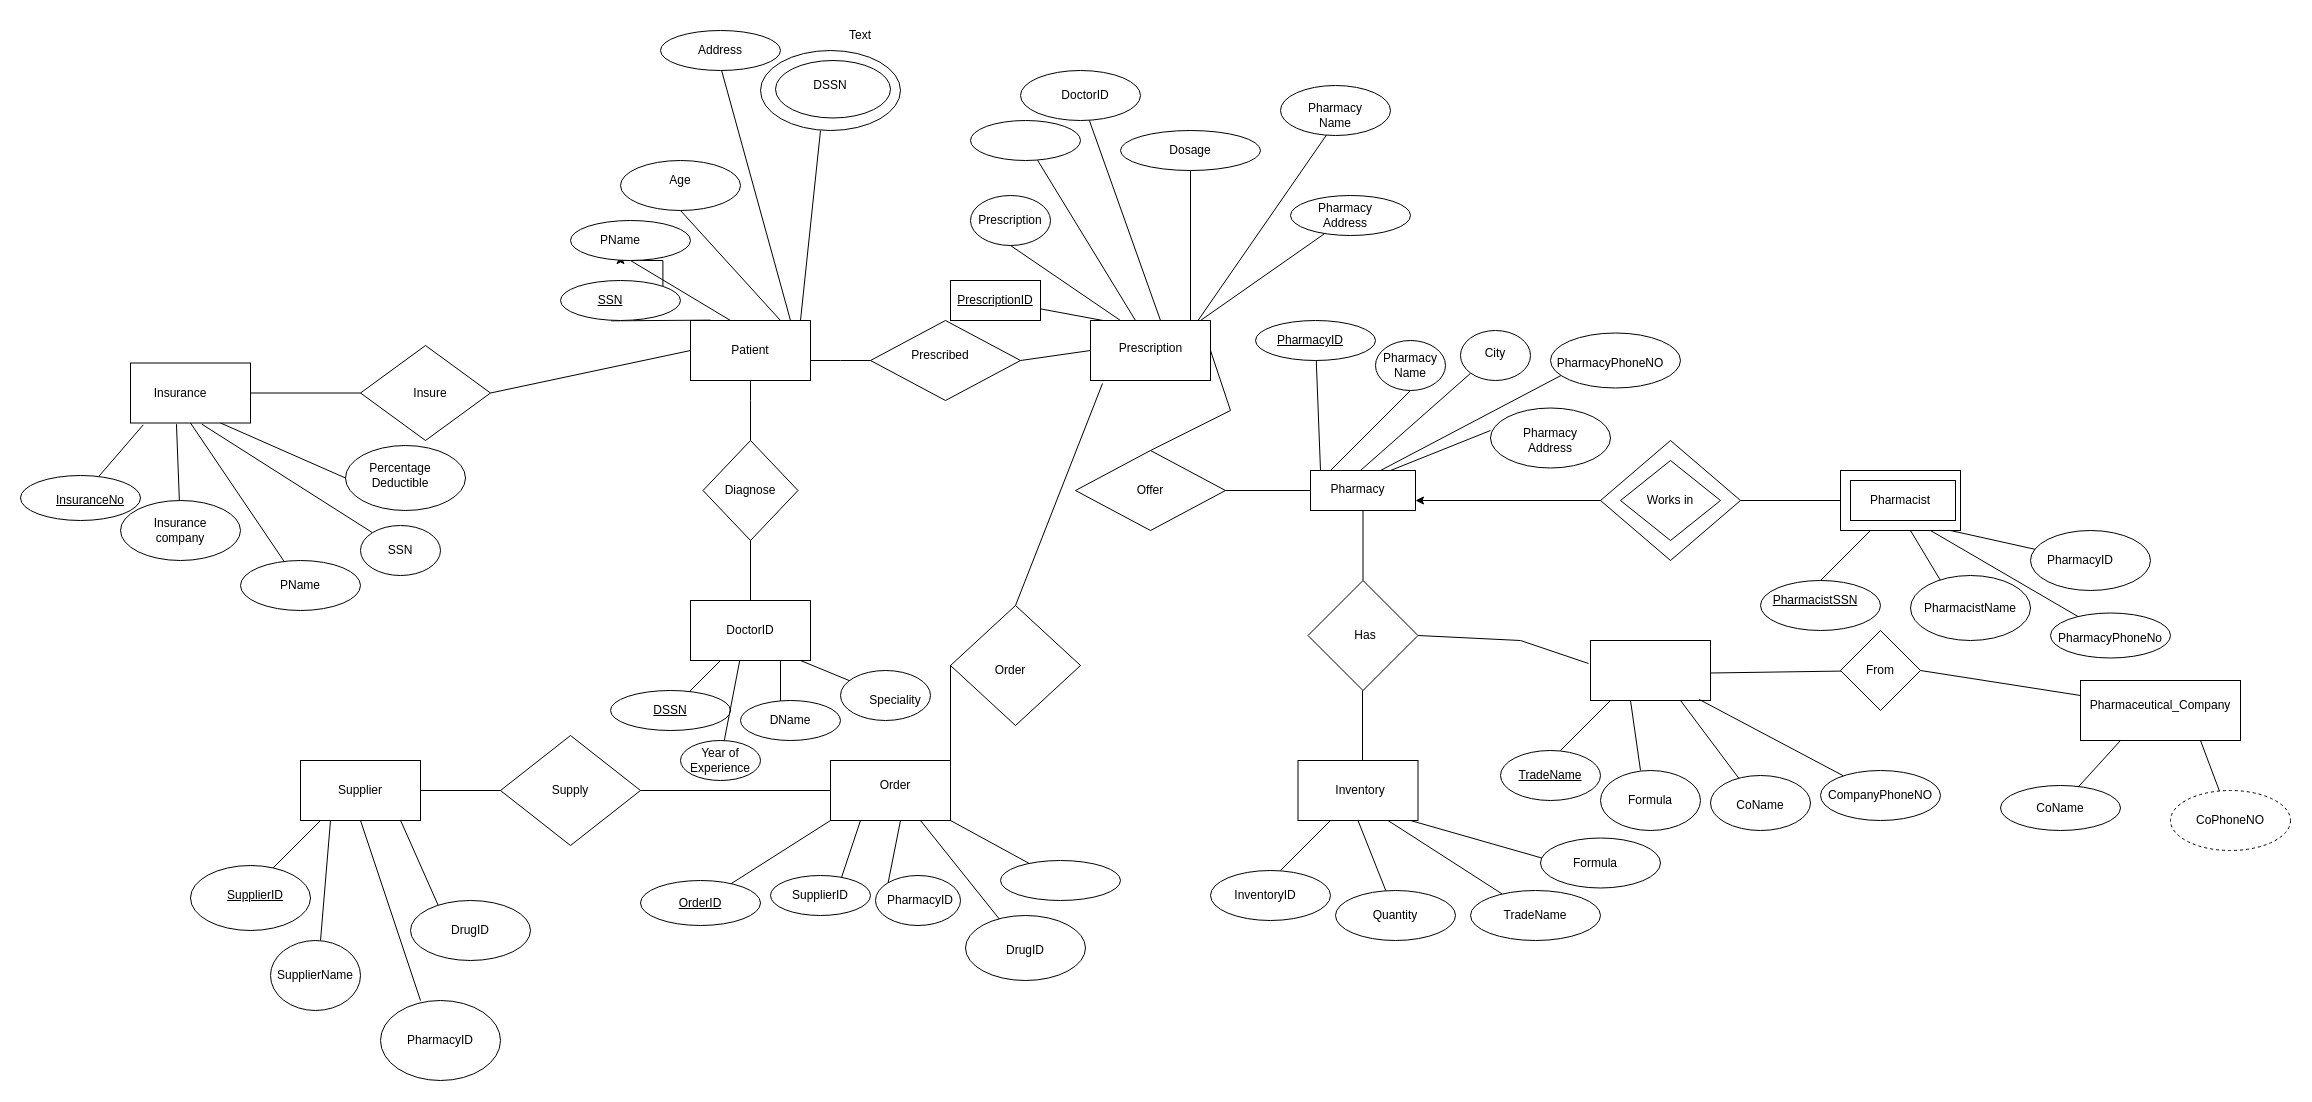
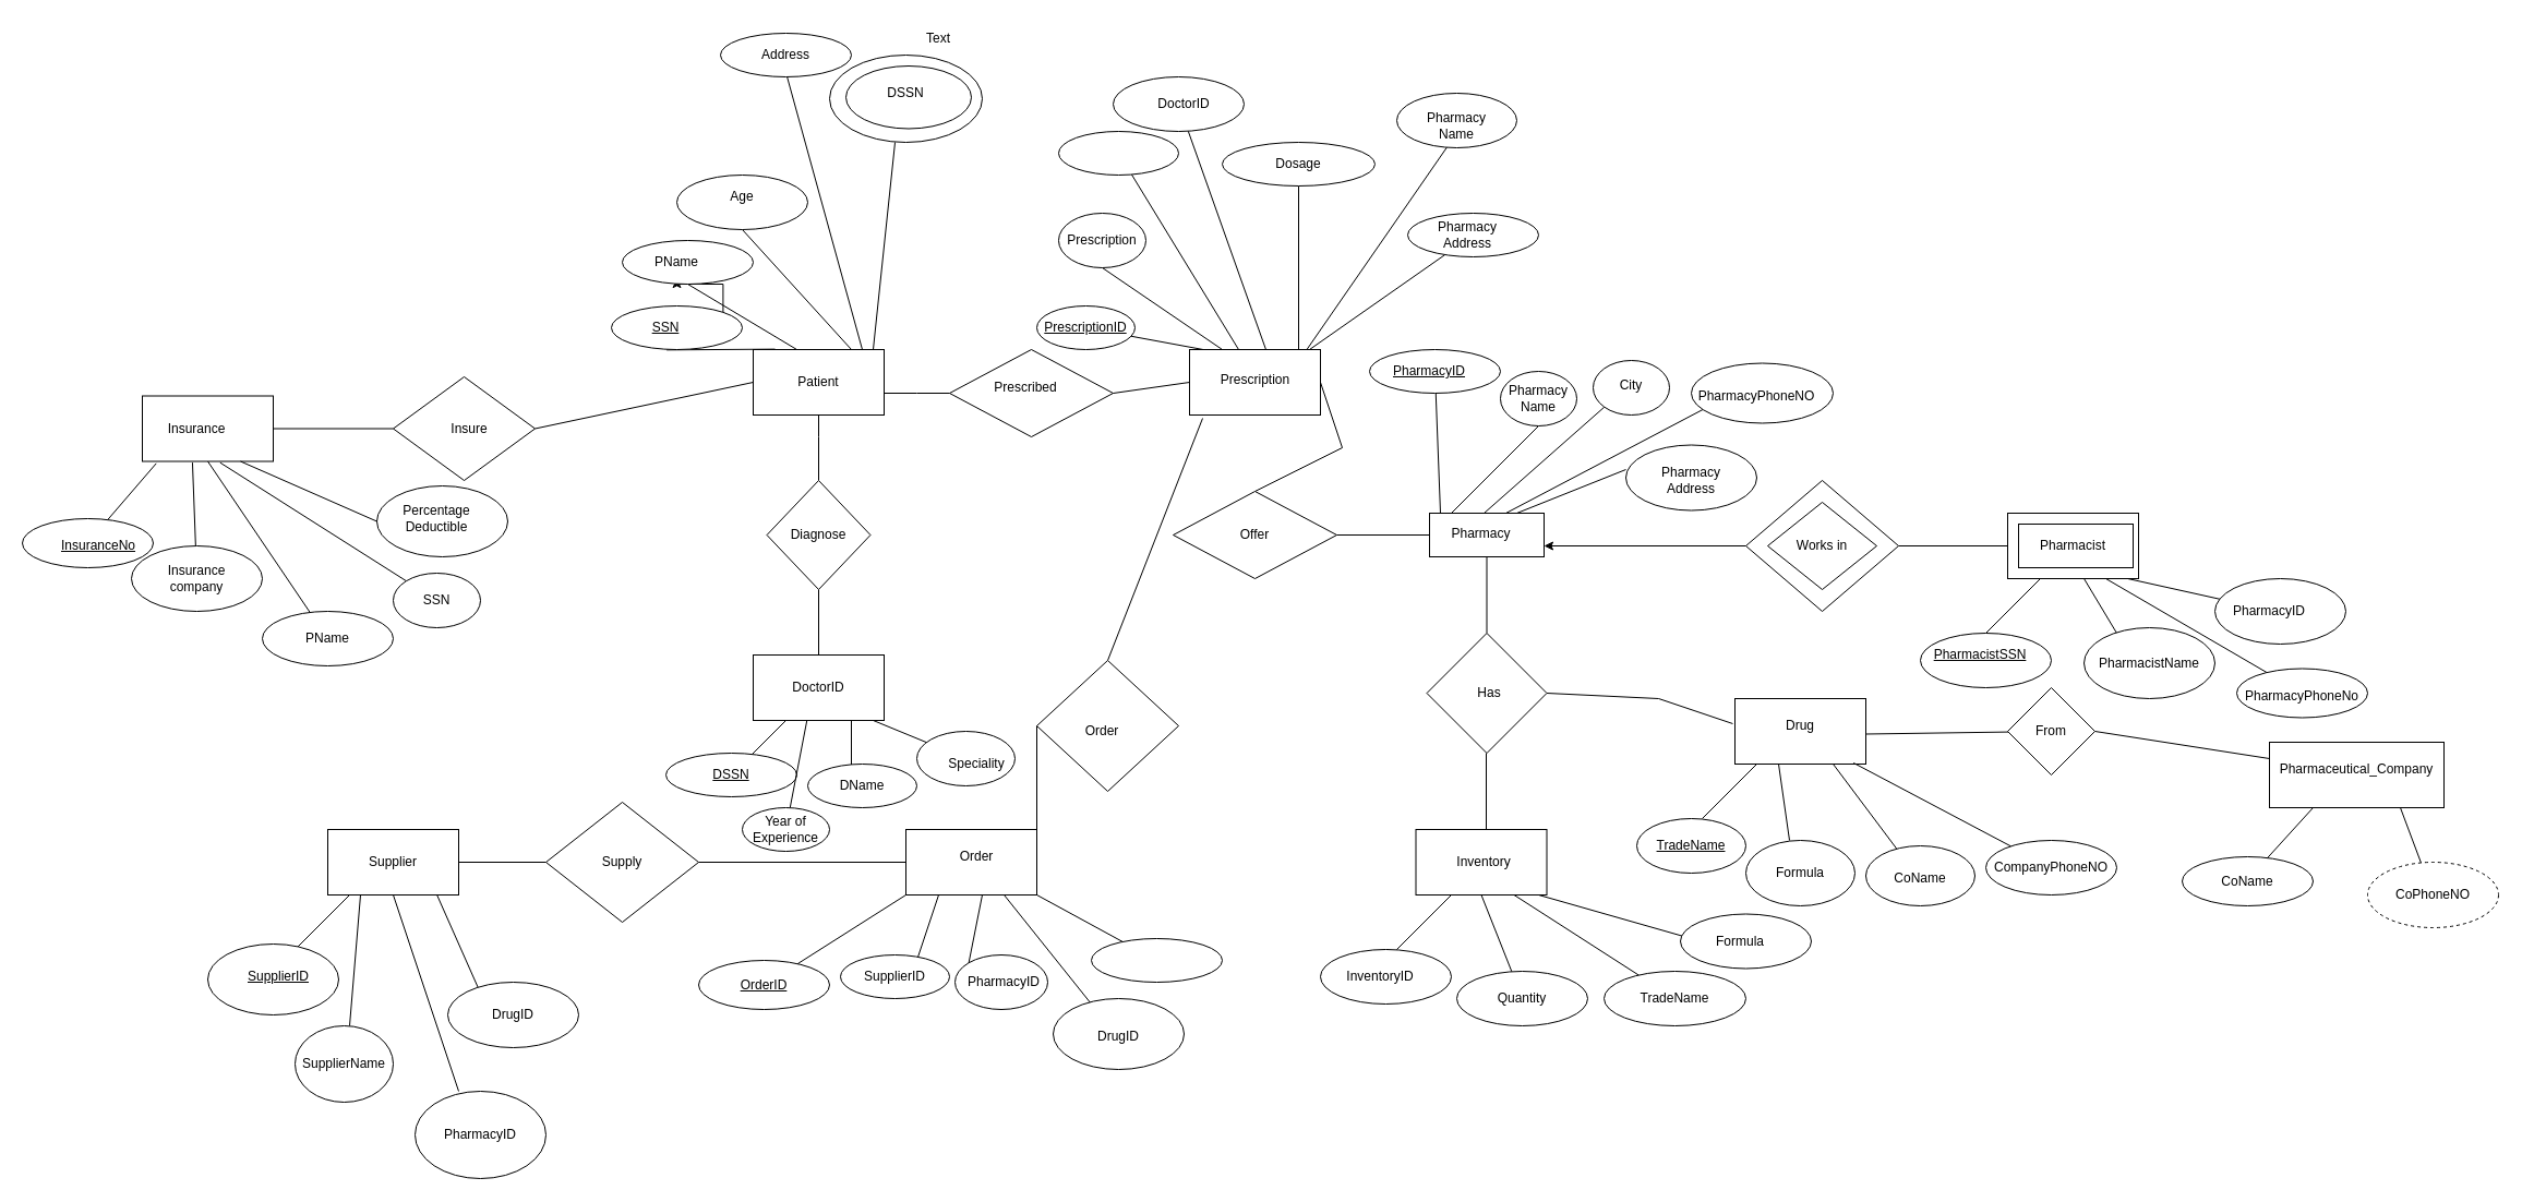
- <mxCell id="33" value="&lt;u&gt;PrescriptionID&lt;/u&gt;" style="whiteSpace=wrap;html=1;rounded=0;" parent="1" vertex="1"><mxGeometry x="950" y="280" width="90" height="40" as="geometry" /></mxCell>
+ <mxCell id="33" value="&lt;u&gt;PrescriptionID&lt;/u&gt;" style="ellipse;whiteSpace=wrap;html=1;" parent="1" vertex="1"><mxGeometry x="950" y="280" width="90" height="40" as="geometry" /></mxCell>
+ <mxCell id="96" value="Drug" style="text;html=1;strokeColor=none;fillColor=none;align=center;verticalAlign=middle;whiteSpace=wrap;rounded=0;" parent="1" vertex="1"><mxGeometry x="1620" y="650" width="60" height="30" as="geometry" /></mxCell>
